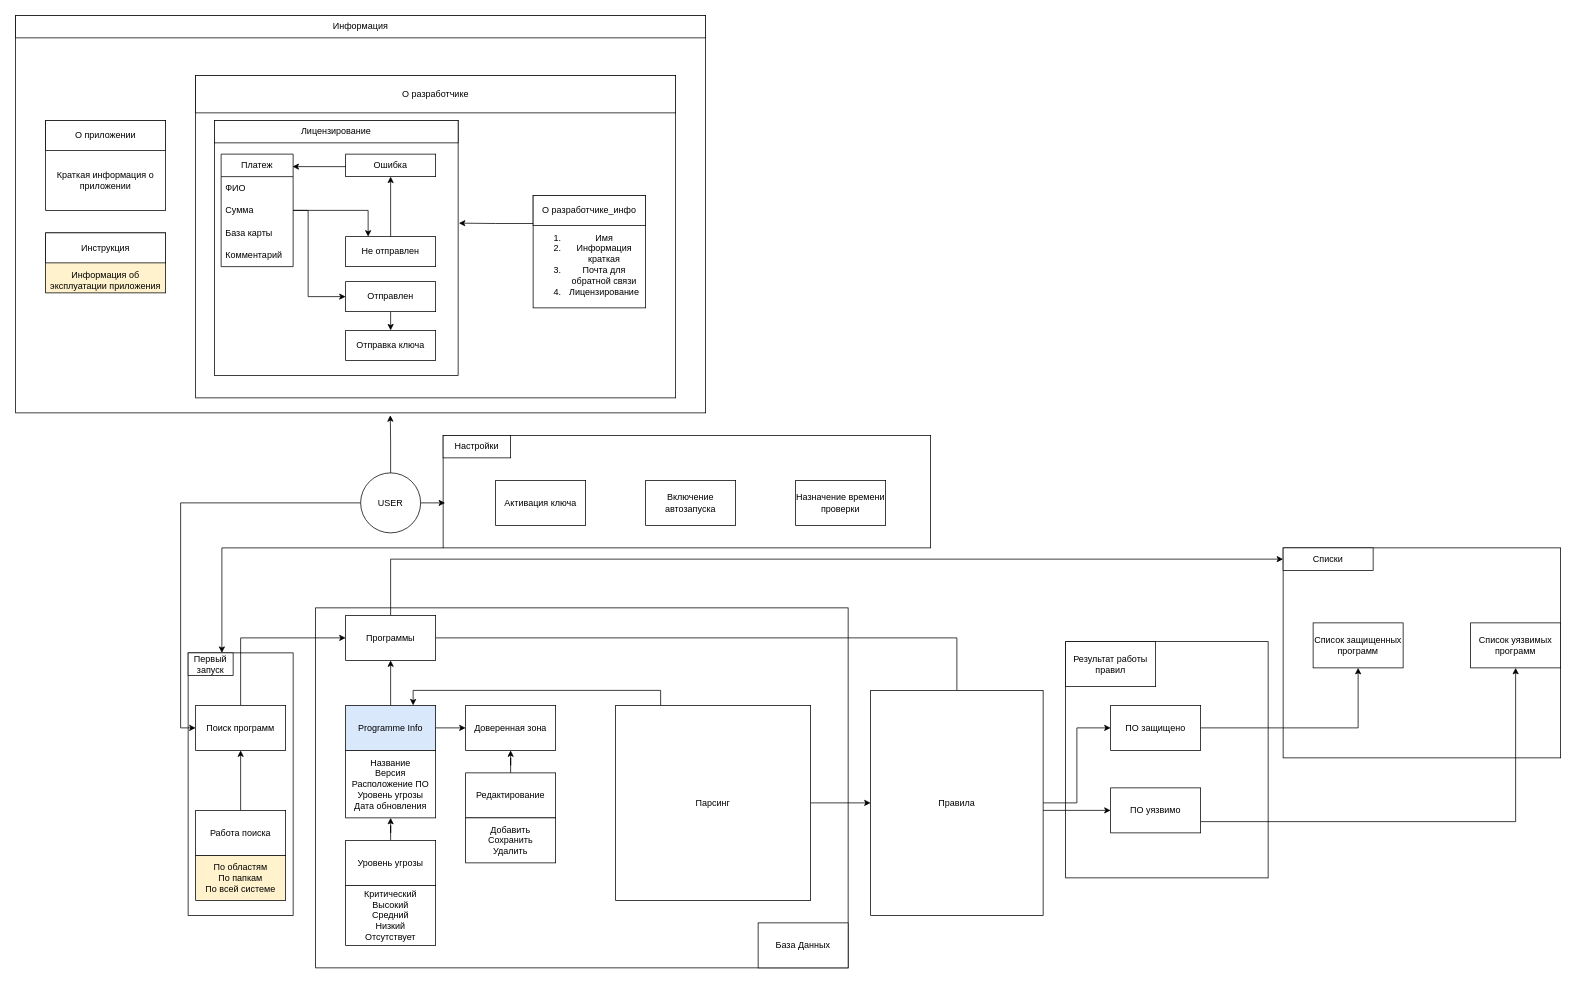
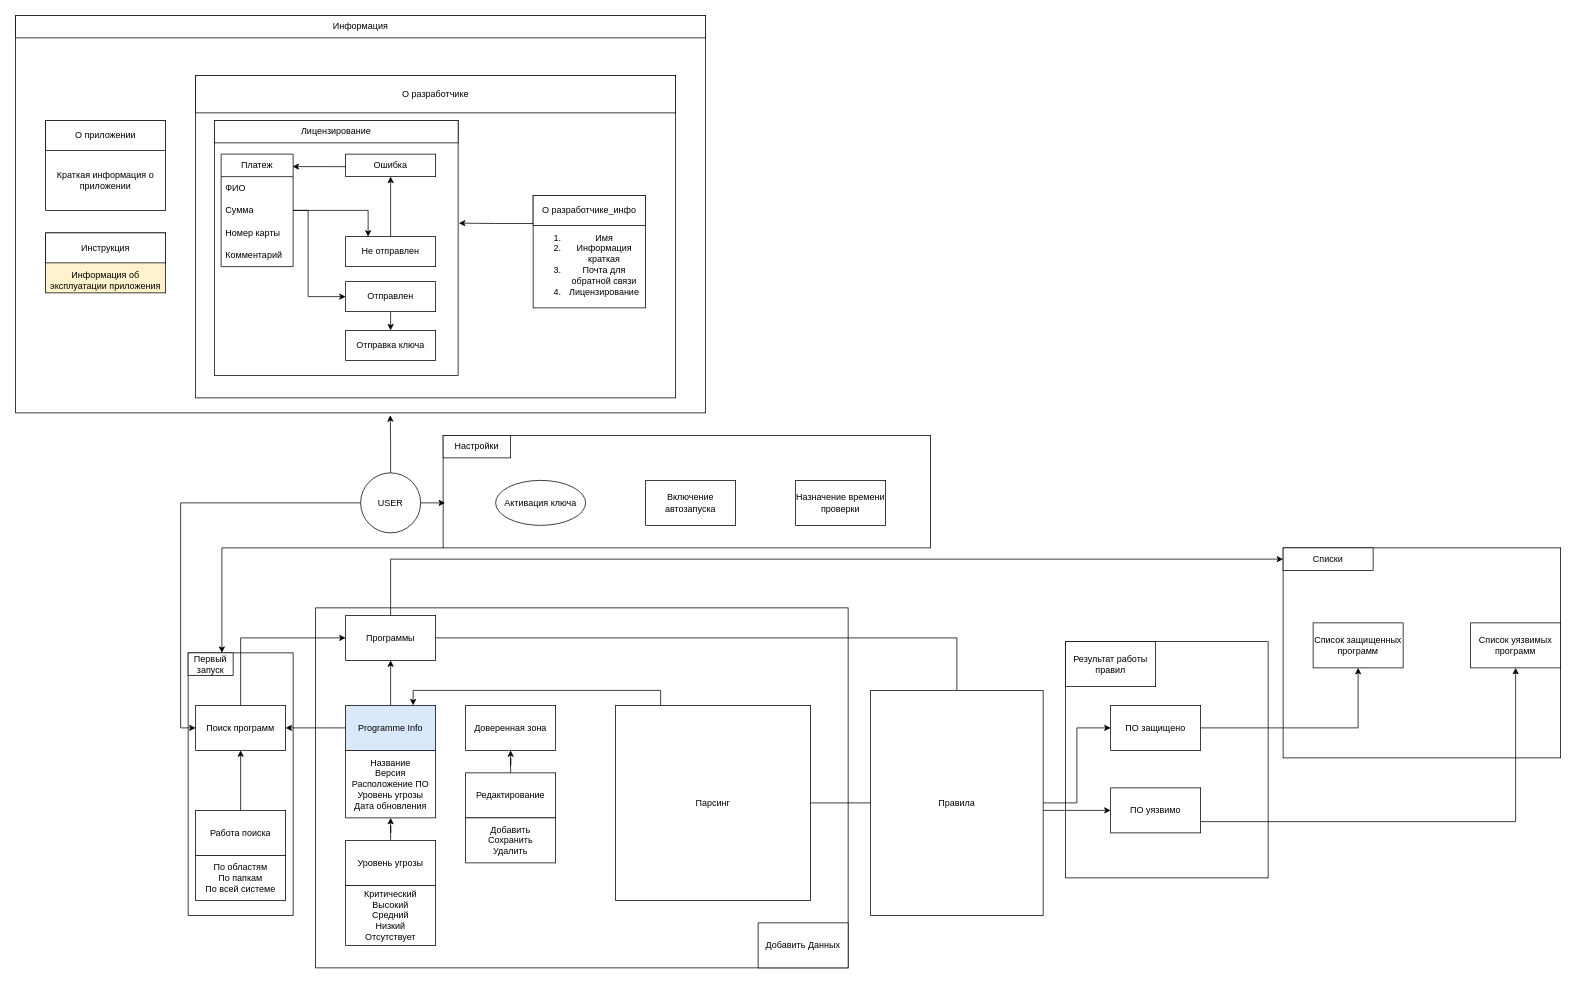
- <mxCell id="22" value="База карты" style="text;strokeColor=none;fillColor=none;align=left;verticalAlign=middle;spacingLeft=4;spacingRight=4;overflow=hidden;points=[[0,0.5],[1,0.5]];portConstraint=eastwest;rotatable=0;whiteSpace=wrap;html=1;" parent="18" vertex="1"><mxGeometry y="90" width="96" height="30" as="geometry" /></mxCell>
+ <mxCell id="22" value="Номер карты" style="text;strokeColor=none;fillColor=none;align=left;verticalAlign=middle;spacingLeft=4;spacingRight=4;overflow=hidden;points=[[0,0.5],[1,0.5]];portConstraint=eastwest;rotatable=0;whiteSpace=wrap;html=1;" parent="18" vertex="1"><mxGeometry y="90" width="96" height="30" as="geometry" /></mxCell>
- <mxCell id="71" value="Активация ключа" style="rounded=0;whiteSpace=wrap;html=1;" parent="1" vertex="1"><mxGeometry x="660" y="640" width="120" height="60" as="geometry" /></mxCell>
+ <mxCell id="71" value="Активация ключа" style="ellipse;whiteSpace=wrap;html=1;" parent="1" vertex="1"><mxGeometry x="660" y="640" width="120" height="60" as="geometry" /></mxCell>
- <mxCell id="43" style="edgeStyle=orthogonalEdgeStyle;rounded=0;orthogonalLoop=1;jettySize=auto;html=1;" parent="1" source="45" target="47" edge="1"><mxGeometry relative="1" as="geometry" /></mxCell>
+ <mxCell id="43" style="edgeStyle=orthogonalEdgeStyle;rounded=0;orthogonalLoop=1;jettySize=auto;html=1;" parent="1" source="45" target="52" edge="1"><mxGeometry relative="1" as="geometry" /></mxCell>
- <mxCell id="60" style="edgeStyle=orthogonalEdgeStyle;rounded=0;orthogonalLoop=1;jettySize=auto;html=1;entryX=0;entryY=0.5;entryDx=0;entryDy=0;" parent="1" source="61" target="64" edge="1"><mxGeometry relative="1" as="geometry" /></mxCell>
+ <mxCell id="60" style="edgeStyle=orthogonalEdgeStyle;rounded=0;orthogonalLoop=1;jettySize=auto;html=1;entryX=0;entryY=0.5;entryDx=0;entryDy=0;endArrow=none;" parent="1" source="61" target="64" edge="1"><mxGeometry relative="1" as="geometry" /></mxCell>
- <mxCell id="55" value="По областям&lt;br&gt;По папкам&lt;br&gt;По всей системе" style="rounded=0;whiteSpace=wrap;html=1;fillColor=#fff2cc;" parent="1" vertex="1"><mxGeometry x="260" y="1140" width="120" height="60" as="geometry" /></mxCell>
+ <mxCell id="55" value="По областям&lt;br&gt;По папкам&lt;br&gt;По всей системе" style="rounded=0;whiteSpace=wrap;html=1;" parent="1" vertex="1"><mxGeometry x="260" y="1140" width="120" height="60" as="geometry" /></mxCell>
- <mxCell id="75" value="База Данных" style="rounded=0;whiteSpace=wrap;html=1;" parent="1" vertex="1"><mxGeometry x="1010" y="1230" width="120" height="60" as="geometry" /></mxCell>
+ <mxCell id="75" value="Добавить Данных" style="rounded=0;whiteSpace=wrap;html=1;" parent="1" vertex="1"><mxGeometry x="1010" y="1230" width="120" height="60" as="geometry" /></mxCell>
